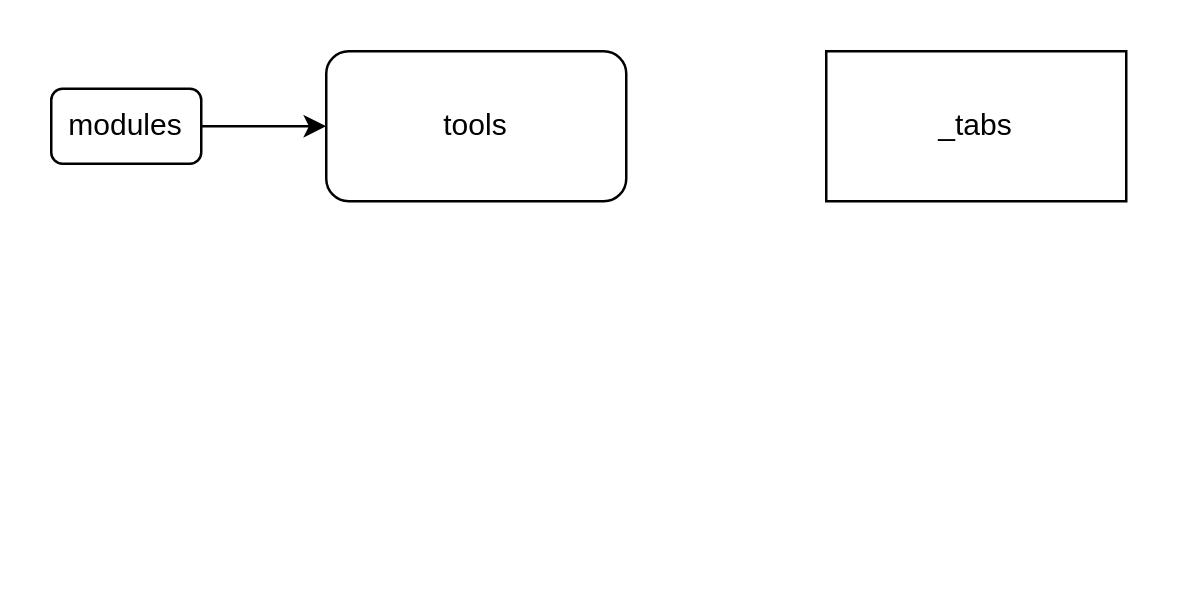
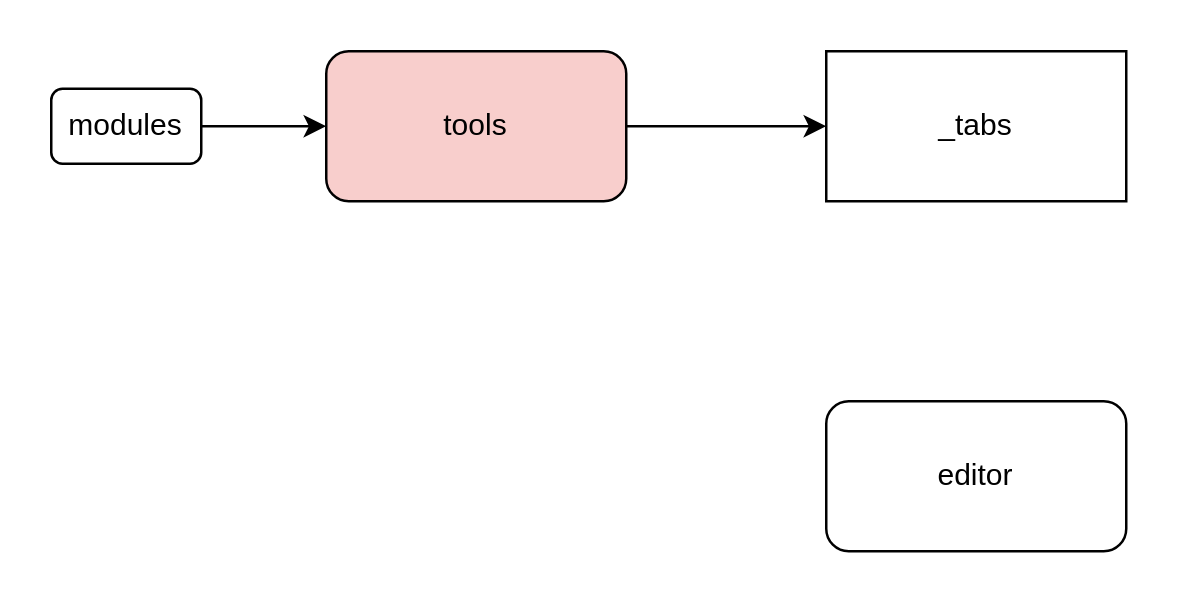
- <mxCell id="5" value="tools" style="whiteSpace=wrap;html=1;rounded=1;" vertex="1" parent="1"><mxGeometry x="130" y="20" width="120" height="60" as="geometry" /></mxCell>
+ <mxCell id="5" value="tools" style="whiteSpace=wrap;html=1;rounded=1;fillColor=#f8cecc;" vertex="1" parent="1"><mxGeometry x="130" y="20" width="120" height="60" as="geometry" /></mxCell>
+ <mxCell id="4" value="" style="edgeStyle=orthogonalEdgeStyle;rounded=0;orthogonalLoop=1;jettySize=auto;html=1;" edge="1" parent="1" source="5" target="6"><mxGeometry relative="1" as="geometry" /></mxCell>
+ <mxCell id="7" value="editor" style="whiteSpace=wrap;html=1;rounded=1;" vertex="1" parent="1"><mxGeometry x="330" y="160" width="120" height="60" as="geometry" /></mxCell>
